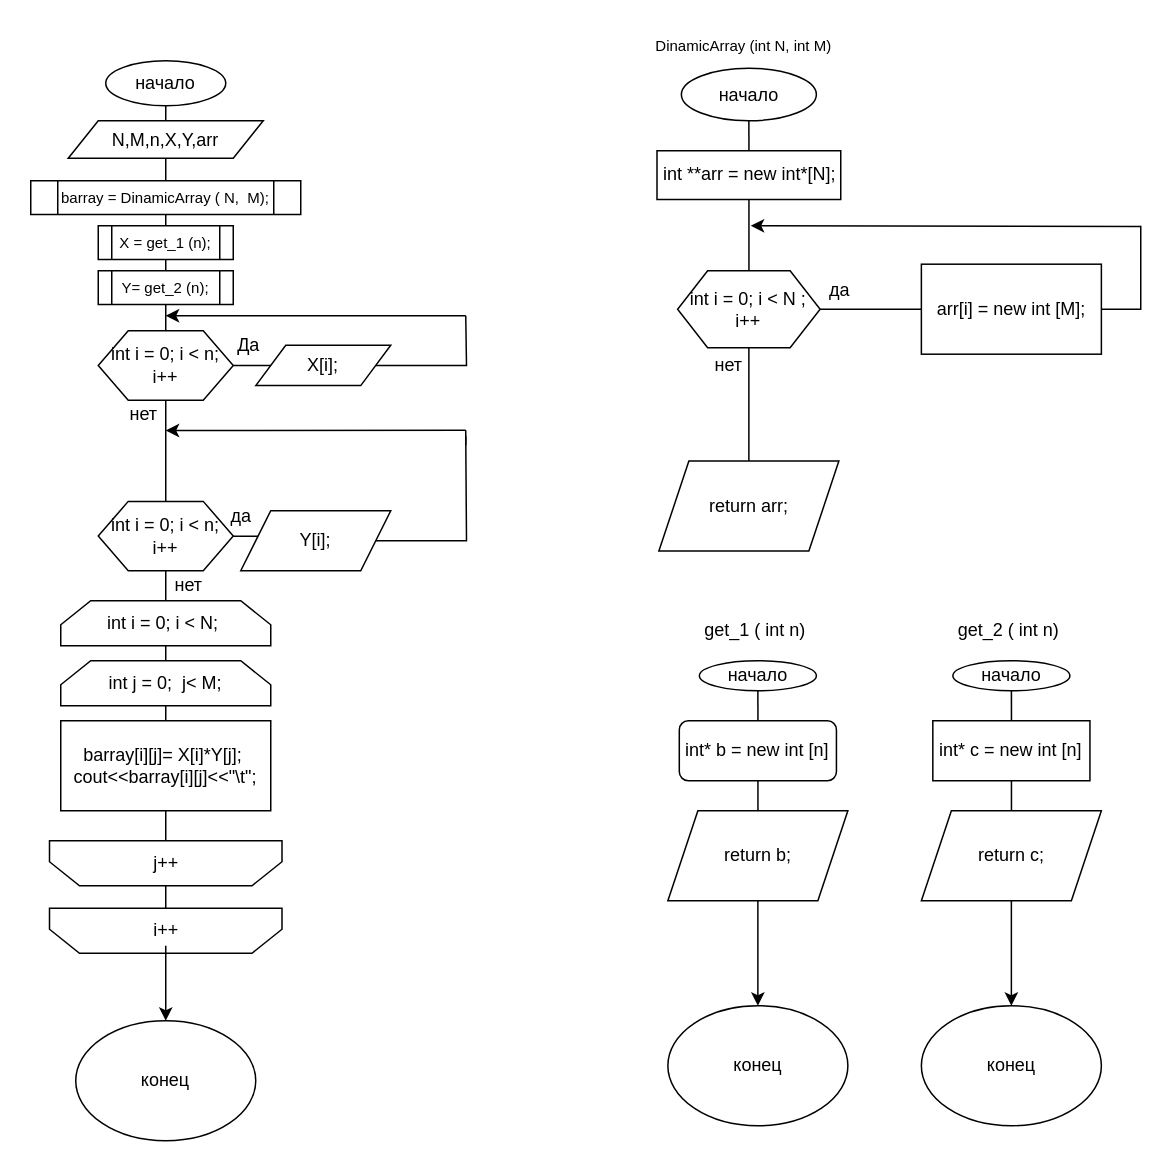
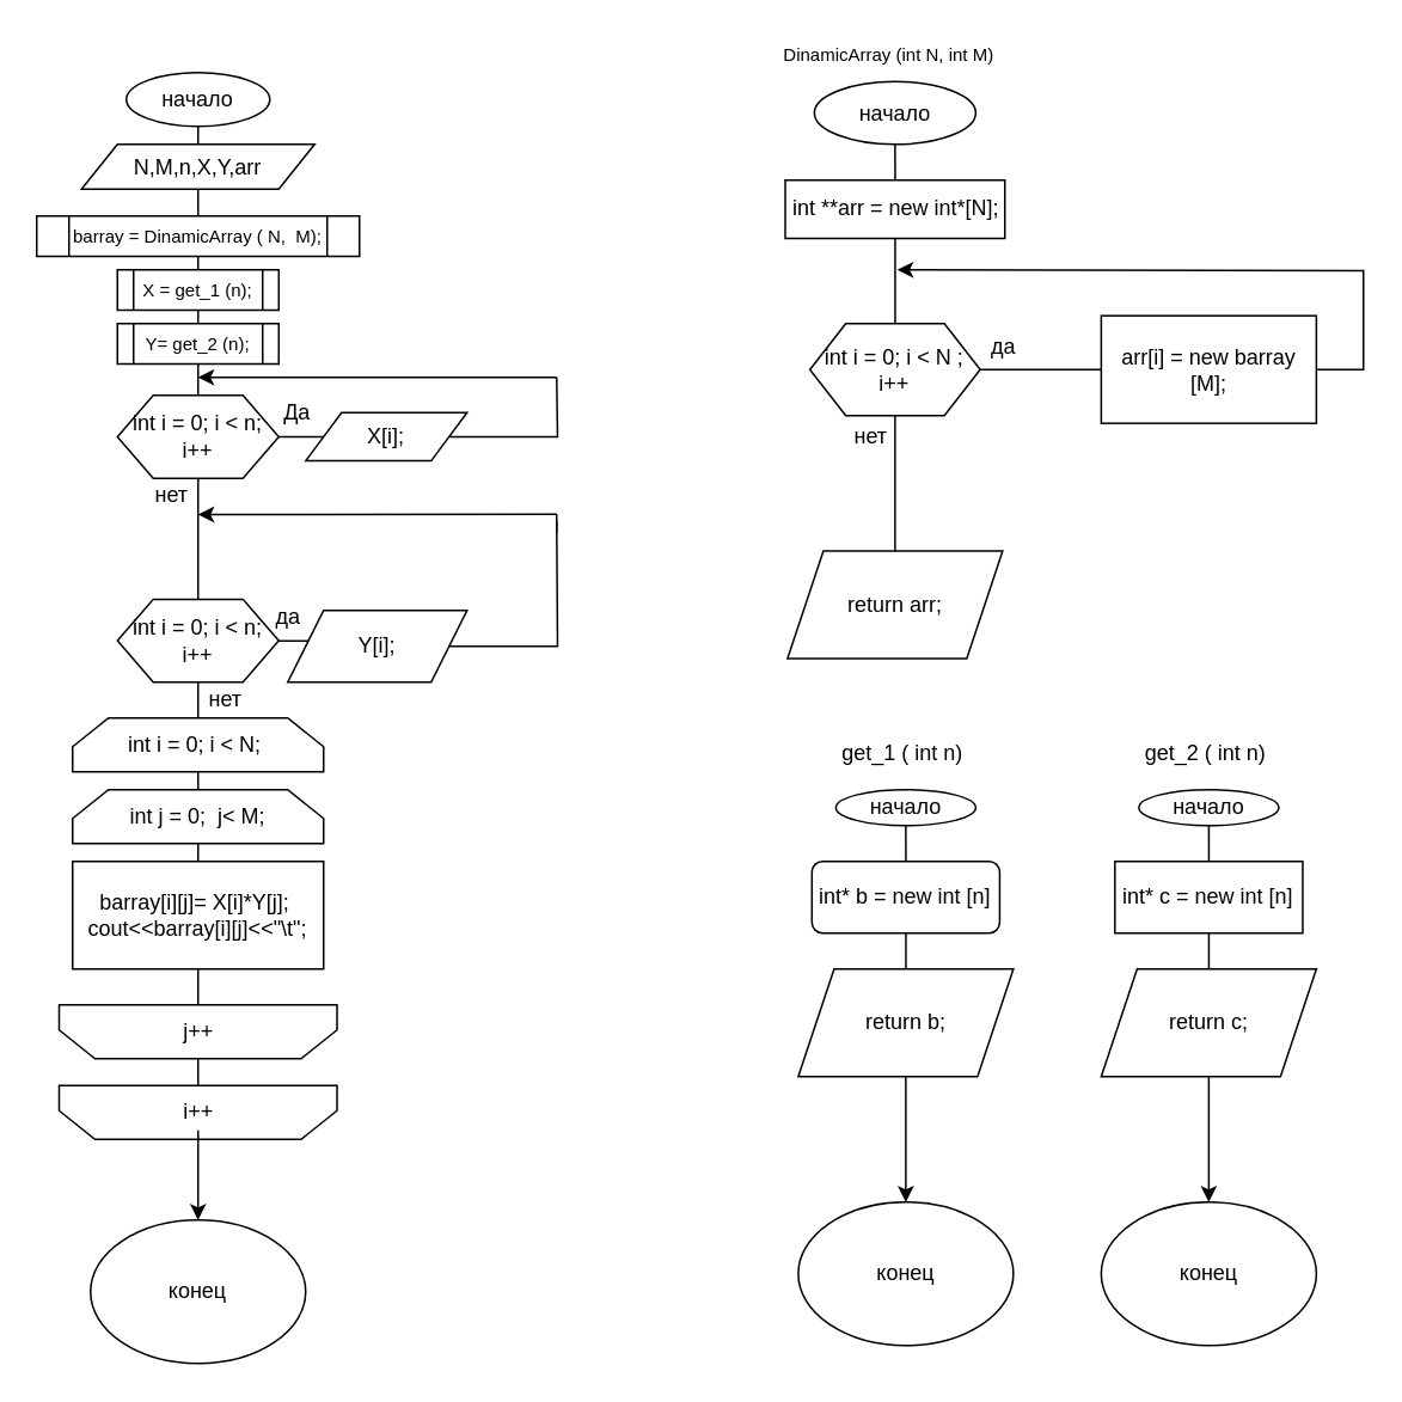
- <mxCell id="51" value="arr[i] = new int [M];" style="whiteSpace=wrap;html=1;" parent="1" vertex="1"><mxGeometry x="613.75" y="175.625" width="120" height="60" as="geometry" /></mxCell>
+ <mxCell id="51" value="arr[i] = new barray [M];" style="whiteSpace=wrap;html=1;" parent="1" vertex="1"><mxGeometry x="613.75" y="175.625" width="120" height="60" as="geometry" /></mxCell>
